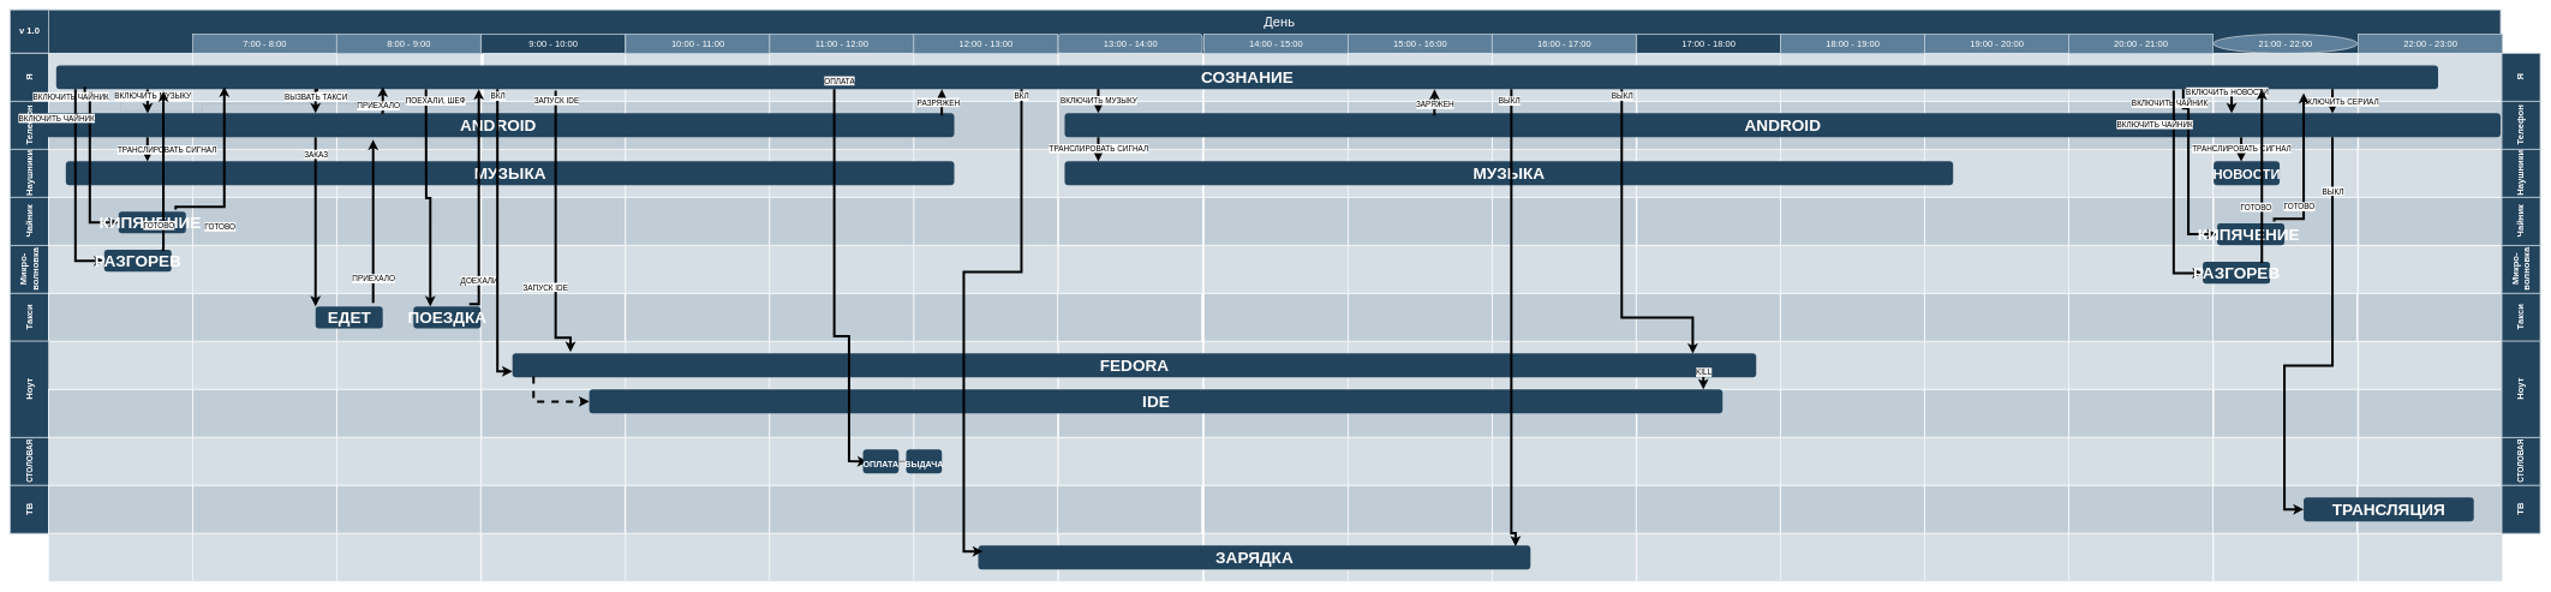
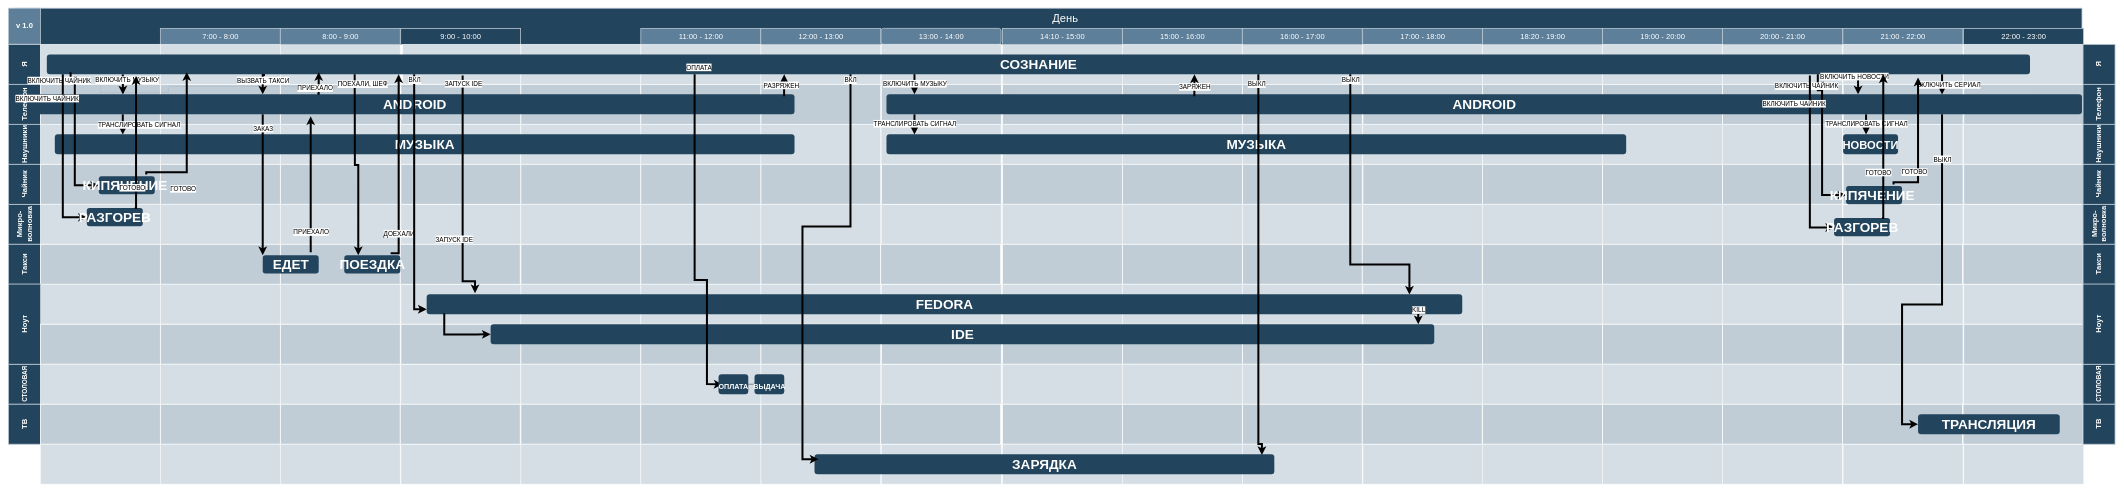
- <mxCell id="4" value="v 1.0" style="strokeColor=#BAC8D3;fillColor=#23445d;fontSize=19;strokeWidth=2;fontFamily=Helvetica;html=1;labelBackgroundColor=none;fontColor=#FFFFFF;movable=1;resizable=1;rotatable=1;deletable=1;editable=1;locked=0;connectable=1;fontStyle=1;" parent="1" vertex="1"><mxGeometry x="20" y="20" width="80" height="90" as="geometry" /></mxCell>
+ <mxCell id="4" value="v 1.0" style="strokeColor=#BAC8D3;fillColor=#5d7f99;fontSize=19;strokeWidth=2;fontFamily=Helvetica;html=1;labelBackgroundColor=none;fontColor=#FFFFFF;movable=1;resizable=1;rotatable=1;deletable=1;editable=1;locked=0;connectable=1;fontStyle=1" parent="1" vertex="1"><mxGeometry x="20" y="20" width="80" height="90" as="geometry" /></mxCell>
- <mxCell id="58" value="10:00 - 11:00" style="strokeColor=#BAC8D3;fillColor=#5d7f99;fontSize=19;strokeWidth=2;fontFamily=Helvetica;html=1;labelBackgroundColor=none;fontColor=#FFFFFF;movable=1;resizable=1;rotatable=1;deletable=1;editable=1;locked=0;connectable=1;" parent="57" vertex="1"><mxGeometry width="300.0" height="40" as="geometry" /></mxCell>
- <mxCell id="94" value="17:00 - 18:00" style="strokeColor=#BAC8D3;fillColor=#23445d;fontSize=19;strokeWidth=2;fontFamily=Helvetica;html=1;labelBackgroundColor=none;fontColor=#FFFFFF;movable=1;resizable=1;rotatable=1;deletable=1;editable=1;locked=0;connectable=1;" parent="1" vertex="1"><mxGeometry x="3406.998" y="70.5" width="300" height="40" as="geometry" /></mxCell>
+ <mxCell id="94" value="17:00 - 18:00" style="strokeColor=#BAC8D3;fillColor=#5d7f99;fontSize=19;strokeWidth=2;fontFamily=Helvetica;html=1;labelBackgroundColor=none;fontColor=#FFFFFF;movable=1;resizable=1;rotatable=1;deletable=1;editable=1;locked=0;connectable=1;" parent="1" vertex="1"><mxGeometry x="3406.998" y="70.5" width="300" height="40" as="geometry" /></mxCell>
- <mxCell id="127" value="21:00 - 22:00" style="ellipse;strokeColor=#BAC8D3;fillColor=#5d7f99;fontSize=19;strokeWidth=2;fontFamily=Helvetica;html=1;labelBackgroundColor=none;fontColor=#FFFFFF;movable=1;resizable=1;rotatable=1;deletable=1;editable=1;locked=0;connectable=1;" parent="1" vertex="1"><mxGeometry x="4607.988" y="70.5" width="300" height="40" as="geometry" /></mxCell>
+ <mxCell id="127" value="21:00 - 22:00" style="strokeColor=#BAC8D3;fillColor=#5d7f99;fontSize=19;strokeWidth=2;fontFamily=Helvetica;html=1;labelBackgroundColor=none;fontColor=#FFFFFF;movable=1;resizable=1;rotatable=1;deletable=1;editable=1;locked=0;connectable=1;" parent="1" vertex="1"><mxGeometry x="4607.988" y="70.5" width="300" height="40" as="geometry" /></mxCell>
- <mxCell id="142" value="22:00 - 23:00" style="strokeColor=#BAC8D3;fillColor=#5d7f99;fontSize=19;strokeWidth=2;fontFamily=Helvetica;html=1;labelBackgroundColor=none;fontColor=#FFFFFF;movable=1;resizable=1;rotatable=1;deletable=1;editable=1;locked=0;connectable=1;" parent="1" vertex="1"><mxGeometry x="4909.648" y="70.5" width="300" height="40" as="geometry" /></mxCell>
+ <mxCell id="142" value="22:00 - 23:00" style="strokeColor=#BAC8D3;fillColor=#23445d;fontSize=19;strokeWidth=2;fontFamily=Helvetica;html=1;labelBackgroundColor=none;fontColor=#FFFFFF;movable=1;resizable=1;rotatable=1;deletable=1;editable=1;locked=0;connectable=1;" parent="1" vertex="1"><mxGeometry x="4909.648" y="70.5" width="300" height="40" as="geometry" /></mxCell>
- <mxCell id="91" value="14:00 - 15:00" style="strokeColor=#BAC8D3;fillColor=#5d7f99;fontSize=19;strokeWidth=2;fontFamily=Helvetica;html=1;labelBackgroundColor=none;fontColor=#FFFFFF;movable=1;resizable=1;rotatable=1;deletable=1;editable=1;locked=0;connectable=1;" parent="90" vertex="1"><mxGeometry width="300.0" height="40" as="geometry" /></mxCell>
+ <mxCell id="91" value="14:10 - 15:00" style="strokeColor=#BAC8D3;fillColor=#5d7f99;fontSize=19;strokeWidth=2;fontFamily=Helvetica;html=1;labelBackgroundColor=none;fontColor=#FFFFFF;movable=1;resizable=1;rotatable=1;deletable=1;editable=1;locked=0;connectable=1;" parent="90" vertex="1"><mxGeometry width="300.0" height="40" as="geometry" /></mxCell>
- <mxCell id="124" value="18:00 - 19:00" style="strokeColor=#BAC8D3;fillColor=#5d7f99;fontSize=19;strokeWidth=2;fontFamily=Helvetica;html=1;labelBackgroundColor=none;fontColor=#FFFFFF;movable=1;resizable=1;rotatable=1;deletable=1;editable=1;locked=0;connectable=1;" parent="123" vertex="1"><mxGeometry width="300.0" height="40" as="geometry" /></mxCell>
+ <mxCell id="124" value="18:20 - 19:00" style="strokeColor=#BAC8D3;fillColor=#5d7f99;fontSize=19;strokeWidth=2;fontFamily=Helvetica;html=1;labelBackgroundColor=none;fontColor=#FFFFFF;movable=1;resizable=1;rotatable=1;deletable=1;editable=1;locked=0;connectable=1;" parent="123" vertex="1"><mxGeometry width="300.0" height="40" as="geometry" /></mxCell>
- <mxCell id="269" style="edgeStyle=orthogonalEdgeStyle;rounded=0;orthogonalLoop=1;jettySize=auto;html=1;fontColor=#FFFF33;jumpStyle=none;jumpSize=15;strokeWidth=5;fillColor=default;strokeColor=#000000;exitX=0.017;exitY=0.958;exitDx=0;exitDy=0;exitPerimeter=0;entryX=0;entryY=0.5;entryDx=0;entryDy=0;dashed=1;" edge="1" parent="1" source="263" target="266"><mxGeometry relative="1" as="geometry"><Array as="points"><mxPoint x="1110" y="836" /><mxPoint x="1190" y="836" /></Array><mxPoint x="1109.99" y="795.41" as="sourcePoint" /><mxPoint x="1189.99" y="857.91" as="targetPoint" /></mxGeometry></mxCell>
+ <mxCell id="269" style="edgeStyle=orthogonalEdgeStyle;rounded=0;orthogonalLoop=1;jettySize=auto;html=1;fontColor=#FFFF33;jumpStyle=none;jumpSize=15;strokeWidth=5;fillColor=default;strokeColor=#000000;exitX=0.017;exitY=0.958;exitDx=0;exitDy=0;exitPerimeter=0;entryX=0;entryY=0.5;entryDx=0;entryDy=0;" edge="1" parent="1" source="263" target="266"><mxGeometry relative="1" as="geometry"><Array as="points"><mxPoint x="1110" y="836" /><mxPoint x="1190" y="836" /></Array><mxPoint x="1109.99" y="795.41" as="sourcePoint" /><mxPoint x="1189.99" y="857.91" as="targetPoint" /></mxGeometry></mxCell>
